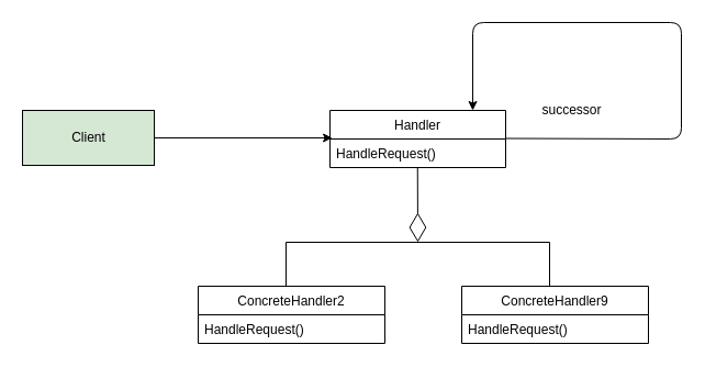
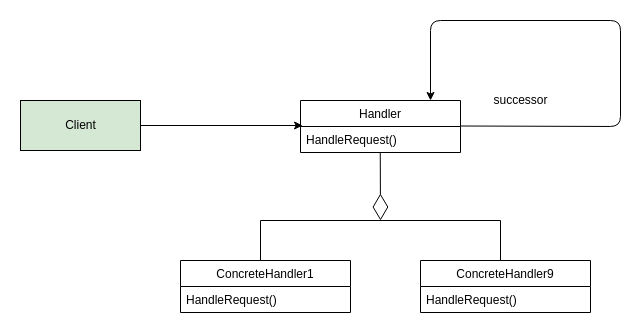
- <mxCell id="10" value="ConcreteHandler2" style="swimlane;fontStyle=0;childLayout=stackLayout;horizontal=1;startSize=26;fillColor=none;horizontalStack=0;resizeParent=1;resizeParentMax=0;resizeLast=0;collapsible=1;marginBottom=0;" vertex="1" parent="1"><mxGeometry x="180" y="260" width="170" height="52" as="geometry" /></mxCell>
+ <mxCell id="10" value="ConcreteHandler1" style="swimlane;fontStyle=0;childLayout=stackLayout;horizontal=1;startSize=26;fillColor=none;horizontalStack=0;resizeParent=1;resizeParentMax=0;resizeLast=0;collapsible=1;marginBottom=0;" vertex="1" parent="1"><mxGeometry x="180" y="260" width="170" height="52" as="geometry" /></mxCell>
